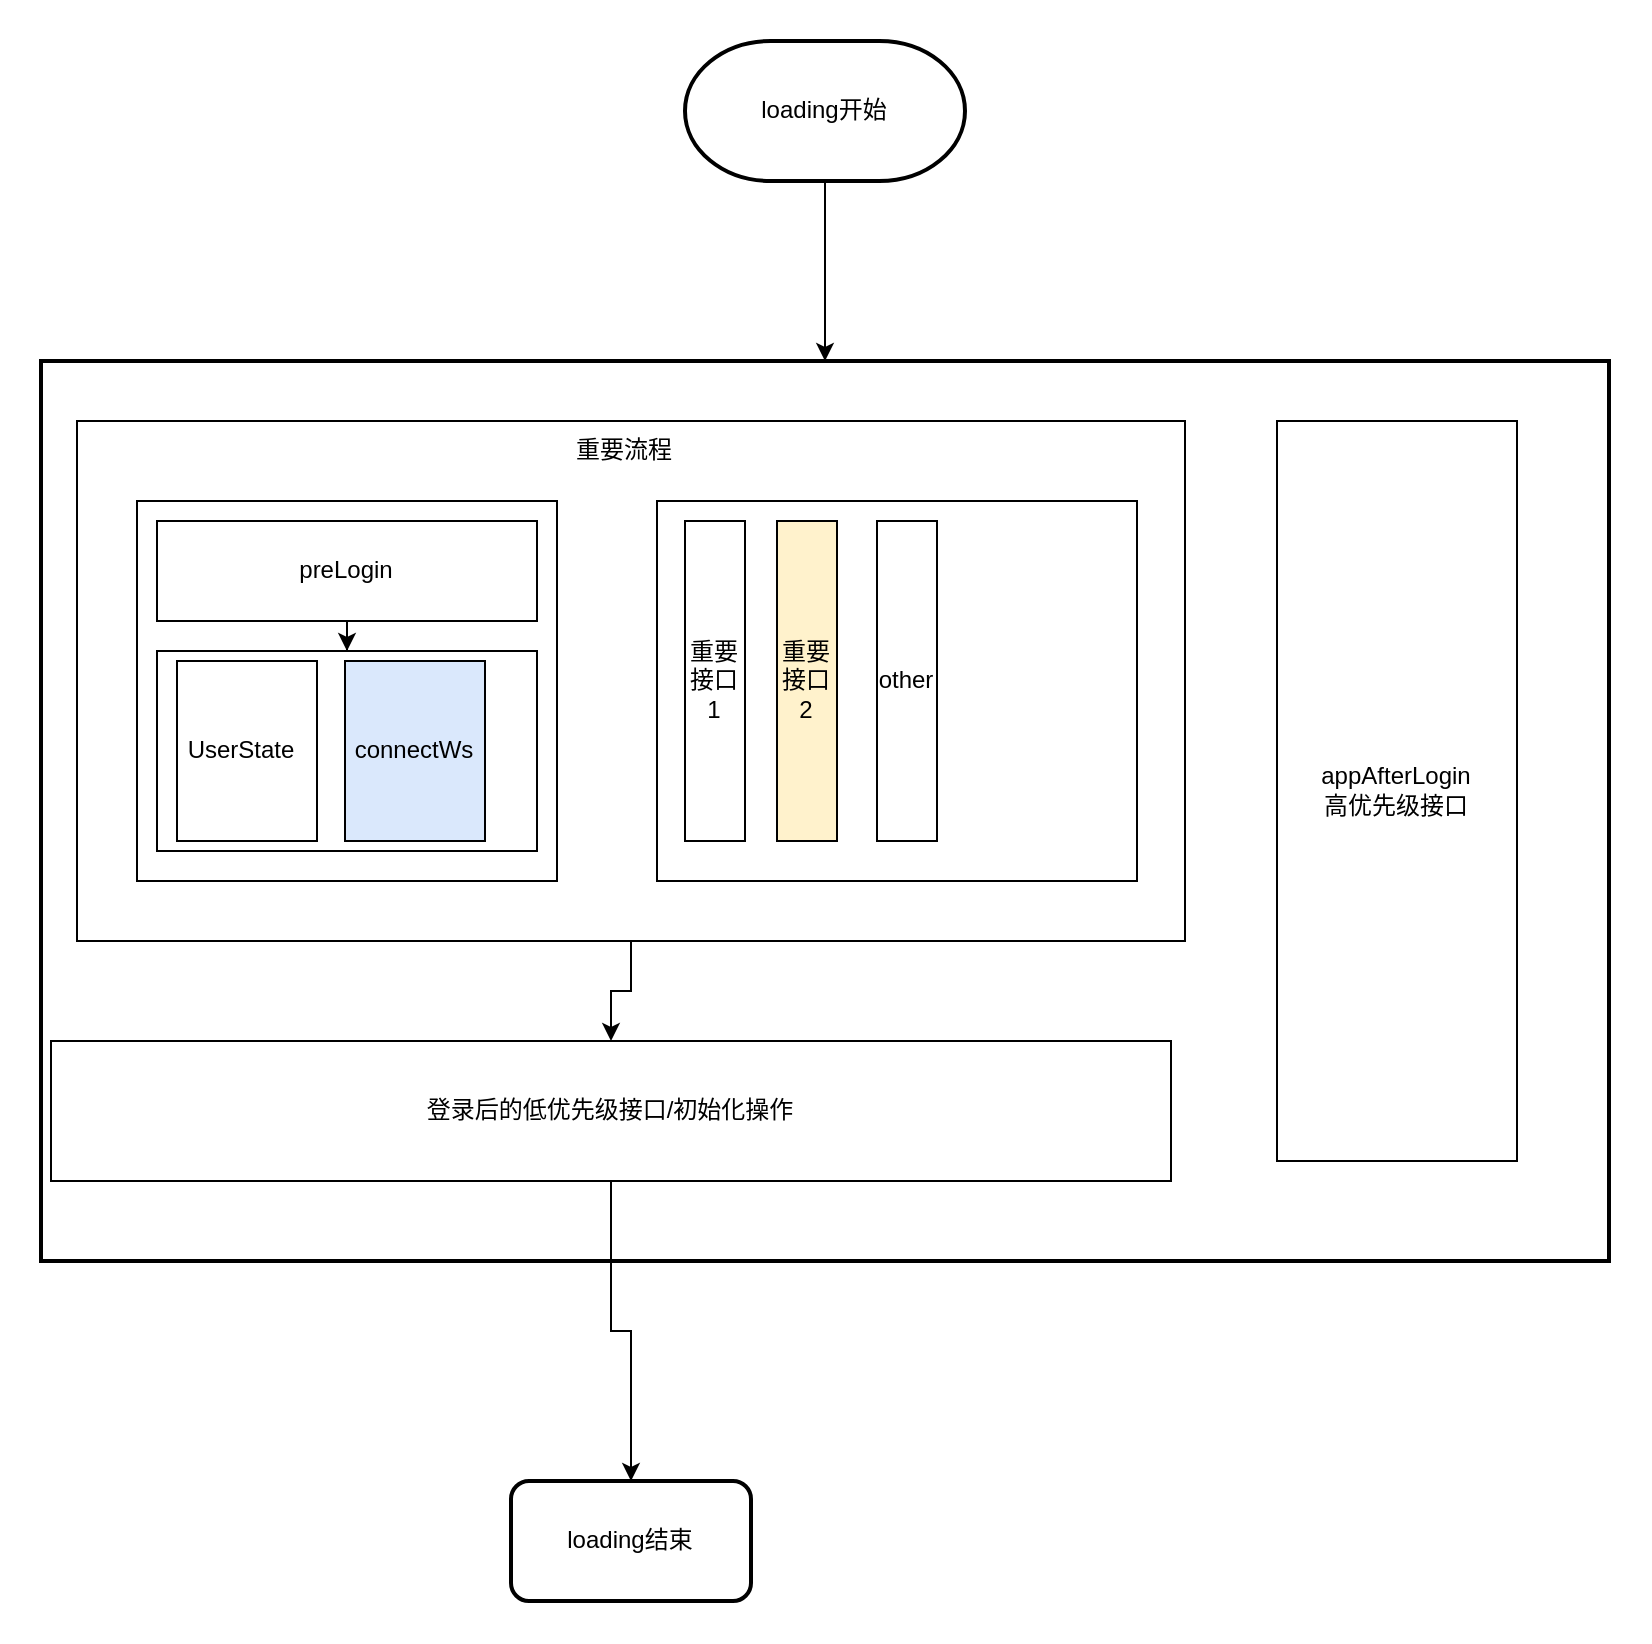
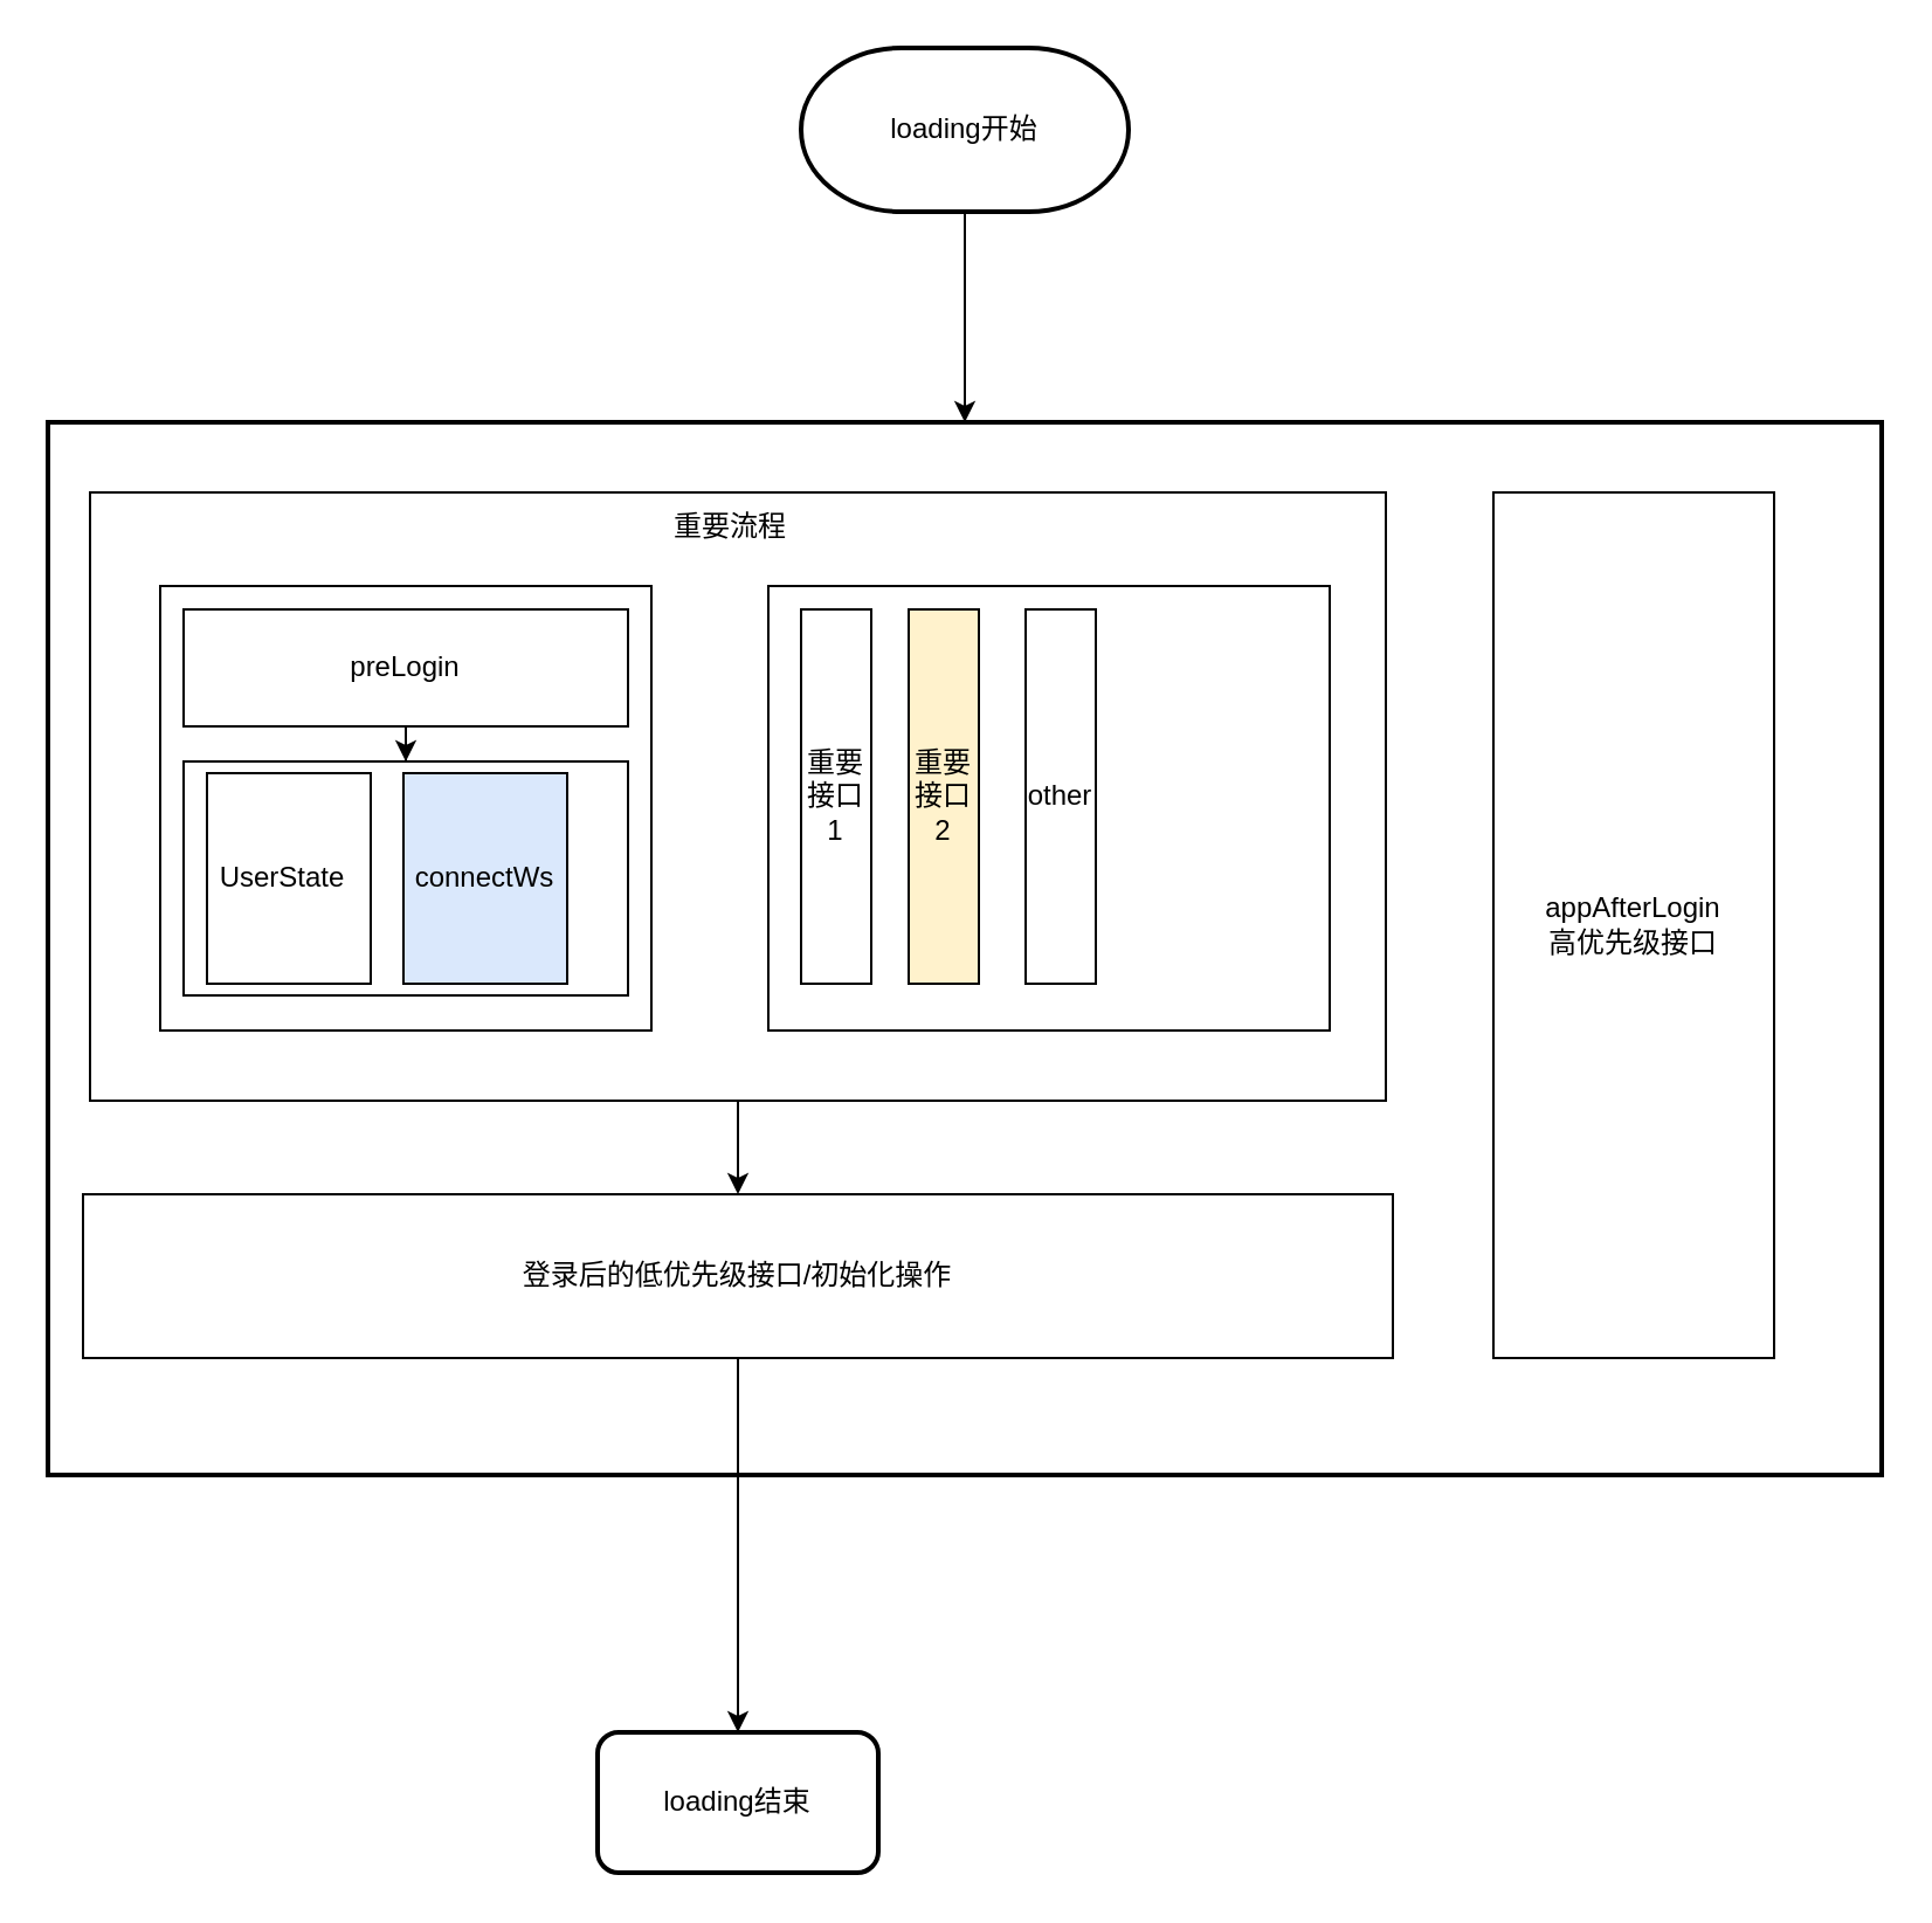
- <mxCell id="21" value="登录后的低优先级接口/初始化操作" style="rounded=0;whiteSpace=wrap;html=1;" vertex="1" parent="1"><mxGeometry x="25" y="520" width="560" height="70" as="geometry" /></mxCell>
+ <mxCell id="21" value="登录后的低优先级接口/初始化操作" style="rounded=0;whiteSpace=wrap;html=1;" vertex="1" parent="1"><mxGeometry x="35" y="510" width="560" height="70" as="geometry" /></mxCell>
